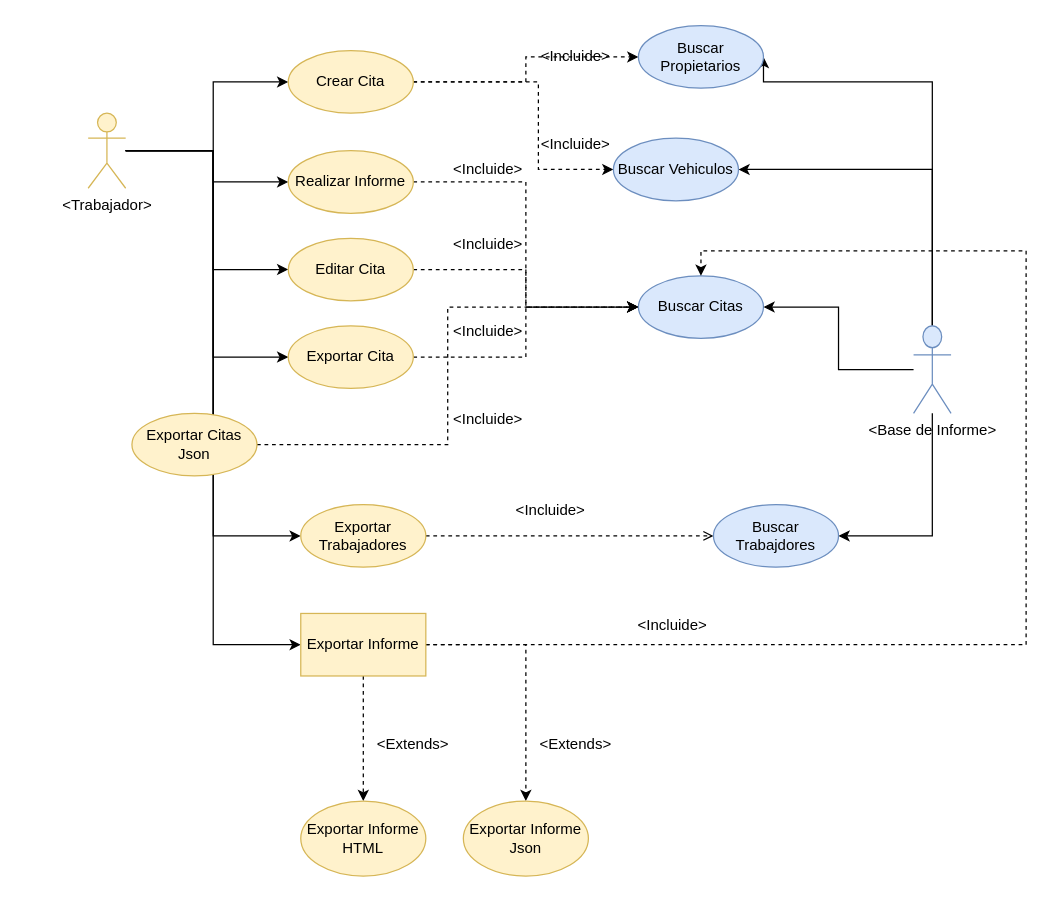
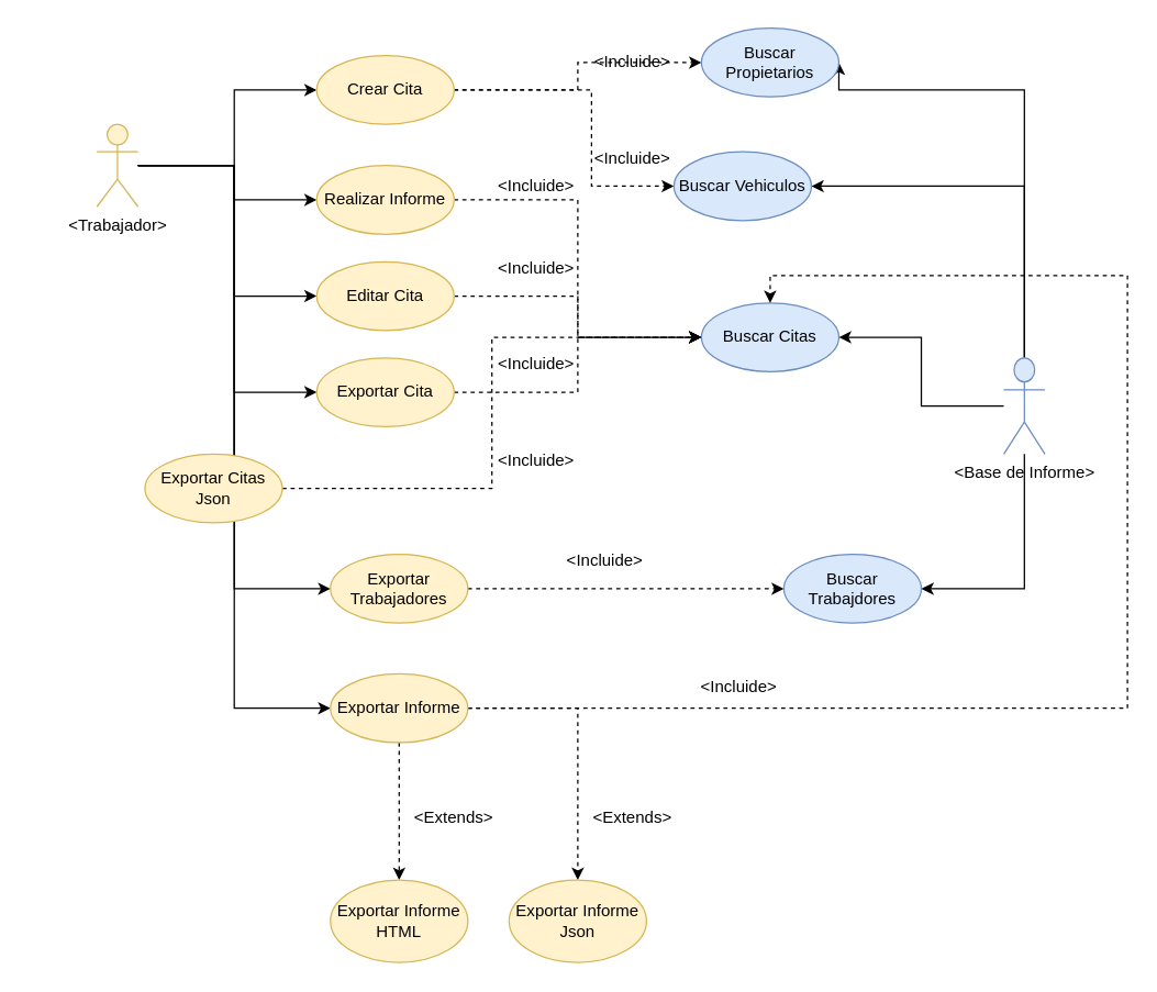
- <mxCell id="32" style="edgeStyle=orthogonalEdgeStyle;rounded=0;orthogonalLoop=1;jettySize=auto;html=1;entryX=0;entryY=0.5;entryDx=0;entryDy=0;dashed=1;endArrow=open;" edge="1" parent="1" source="33" target="34"><mxGeometry relative="1" as="geometry" /></mxCell>
+ <mxCell id="32" style="edgeStyle=orthogonalEdgeStyle;rounded=0;orthogonalLoop=1;jettySize=auto;html=1;entryX=0;entryY=0.5;entryDx=0;entryDy=0;dashed=1;" edge="1" parent="1" source="33" target="34"><mxGeometry relative="1" as="geometry" /></mxCell>
- <mxCell id="39" value="Exportar Informe" style="whiteSpace=wrap;html=1;fillColor=#fff2cc;strokeColor=#d6b656;rounded=0;" vertex="1" parent="1"><mxGeometry x="240" y="490" width="100" height="50" as="geometry" /></mxCell>
+ <mxCell id="39" value="Exportar Informe" style="ellipse;whiteSpace=wrap;html=1;fillColor=#fff2cc;strokeColor=#d6b656;" vertex="1" parent="1"><mxGeometry x="240" y="490" width="100" height="50" as="geometry" /></mxCell>
